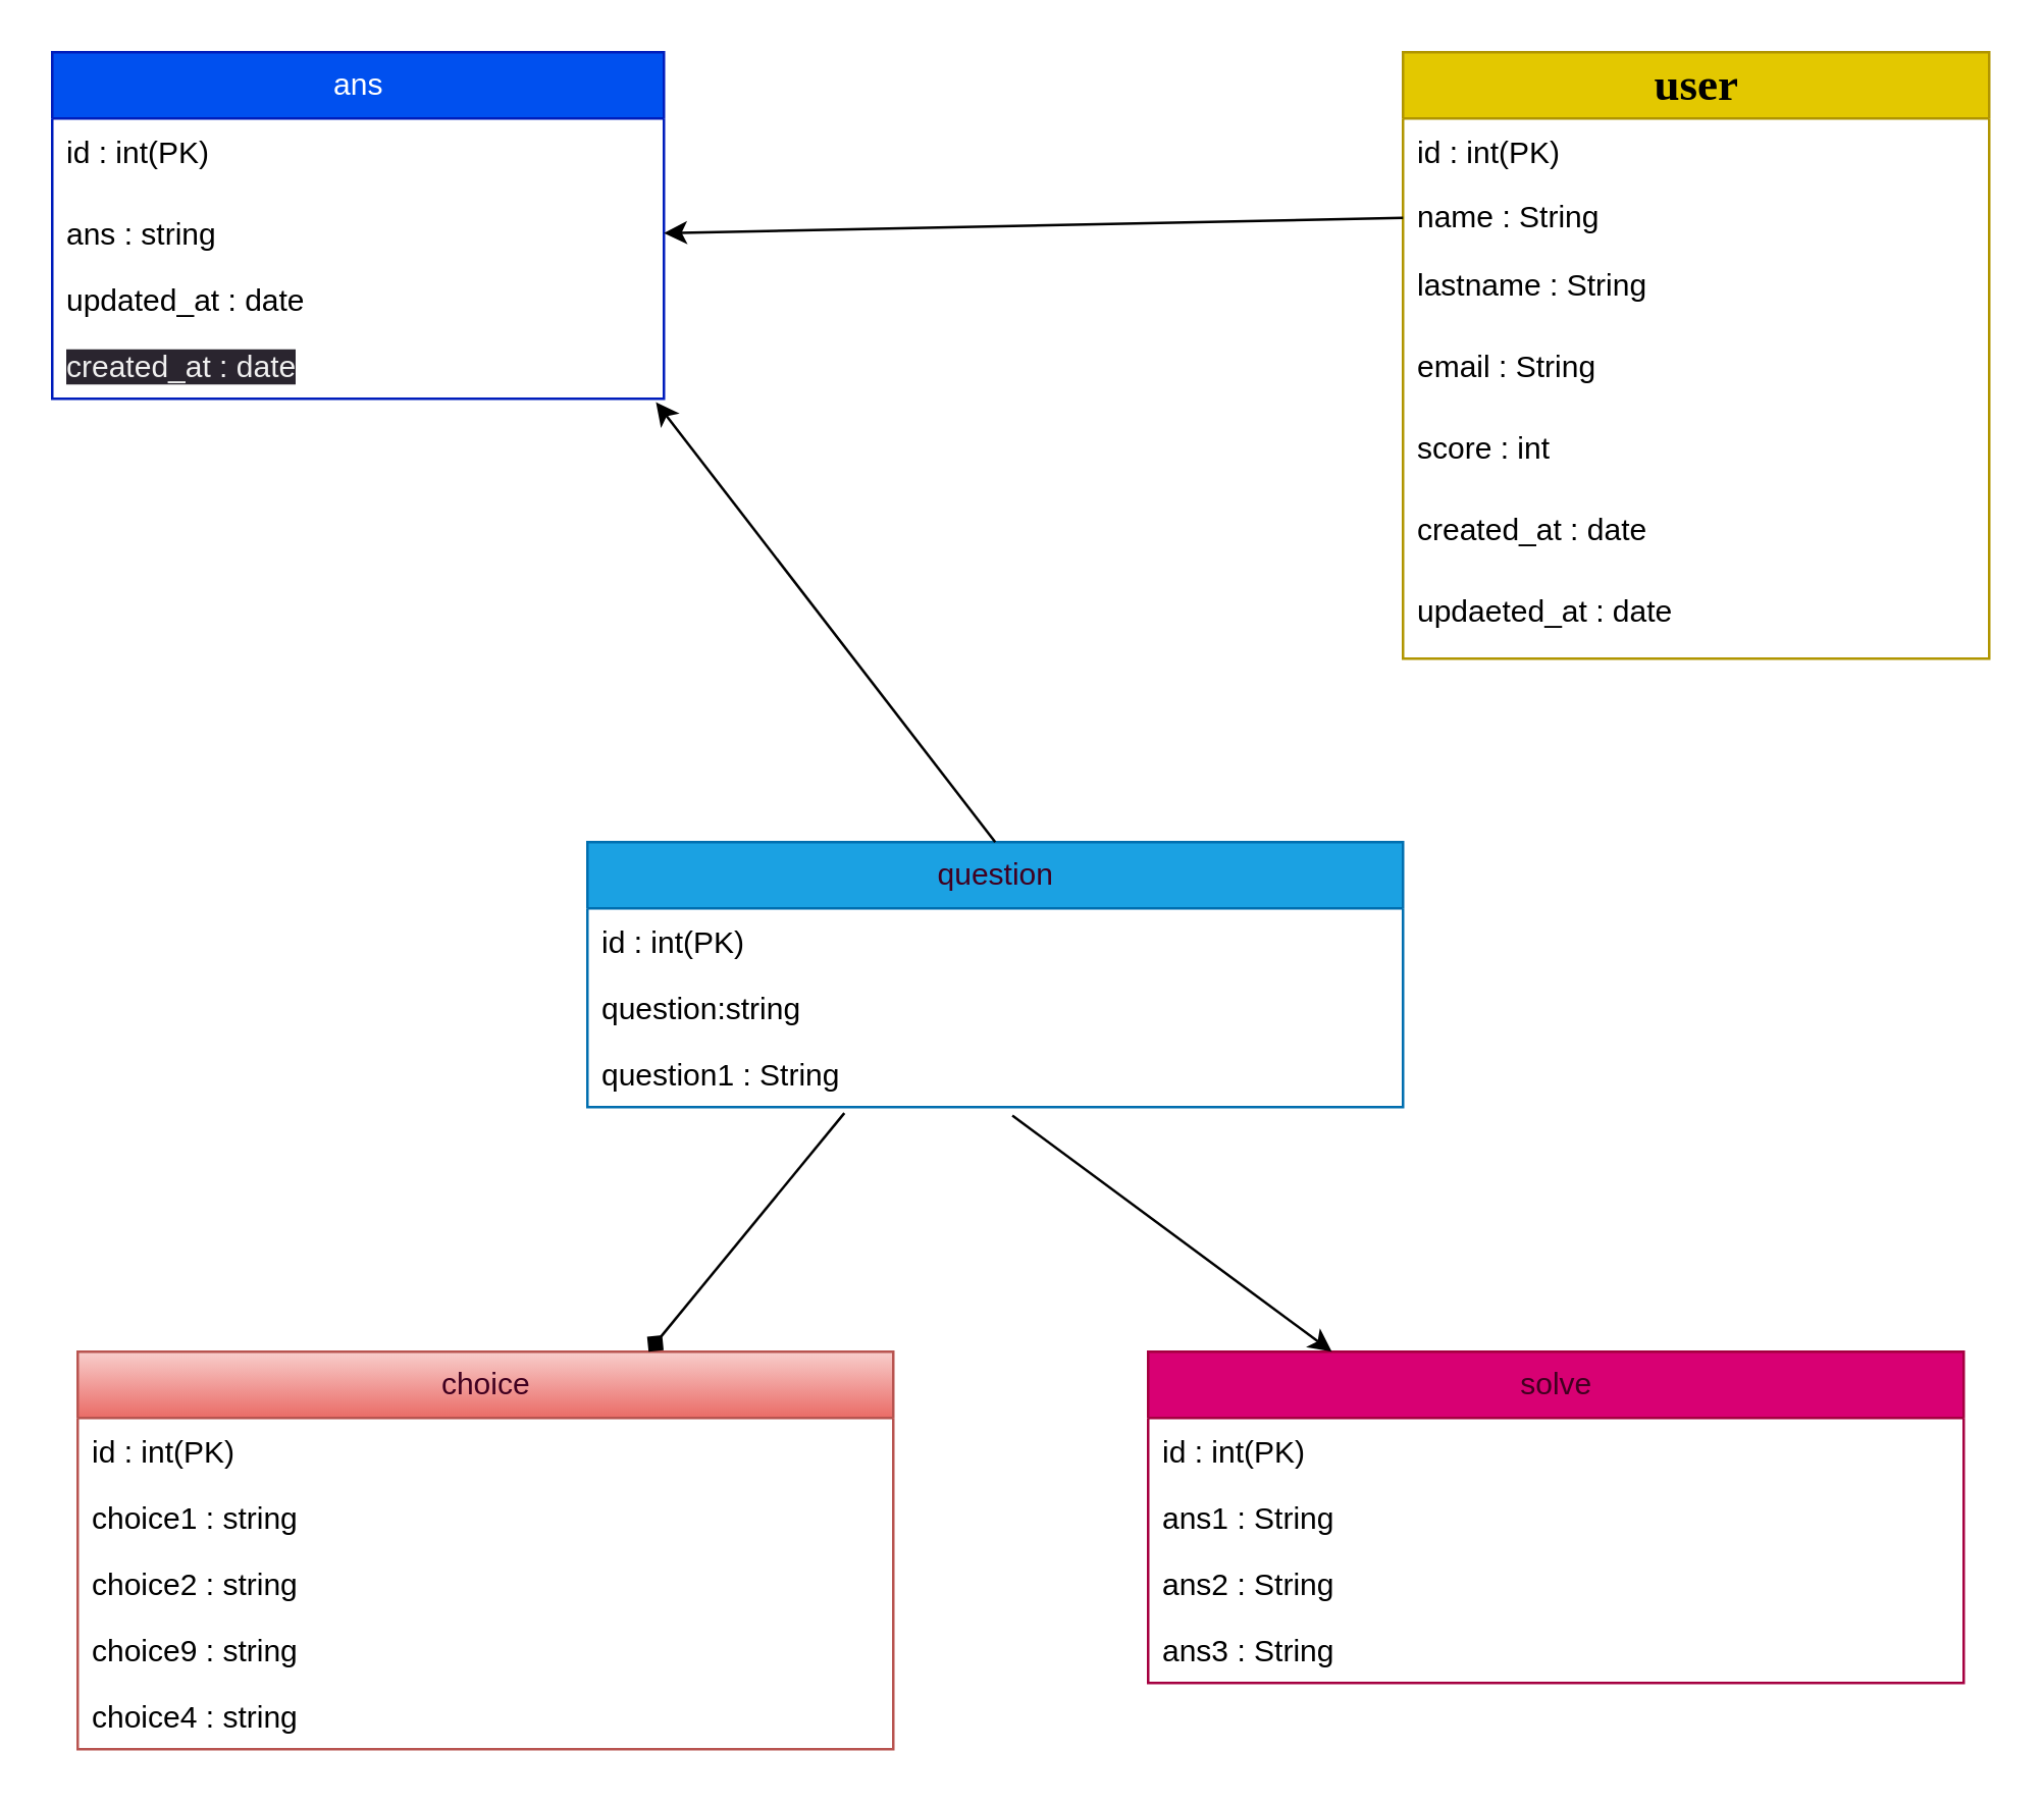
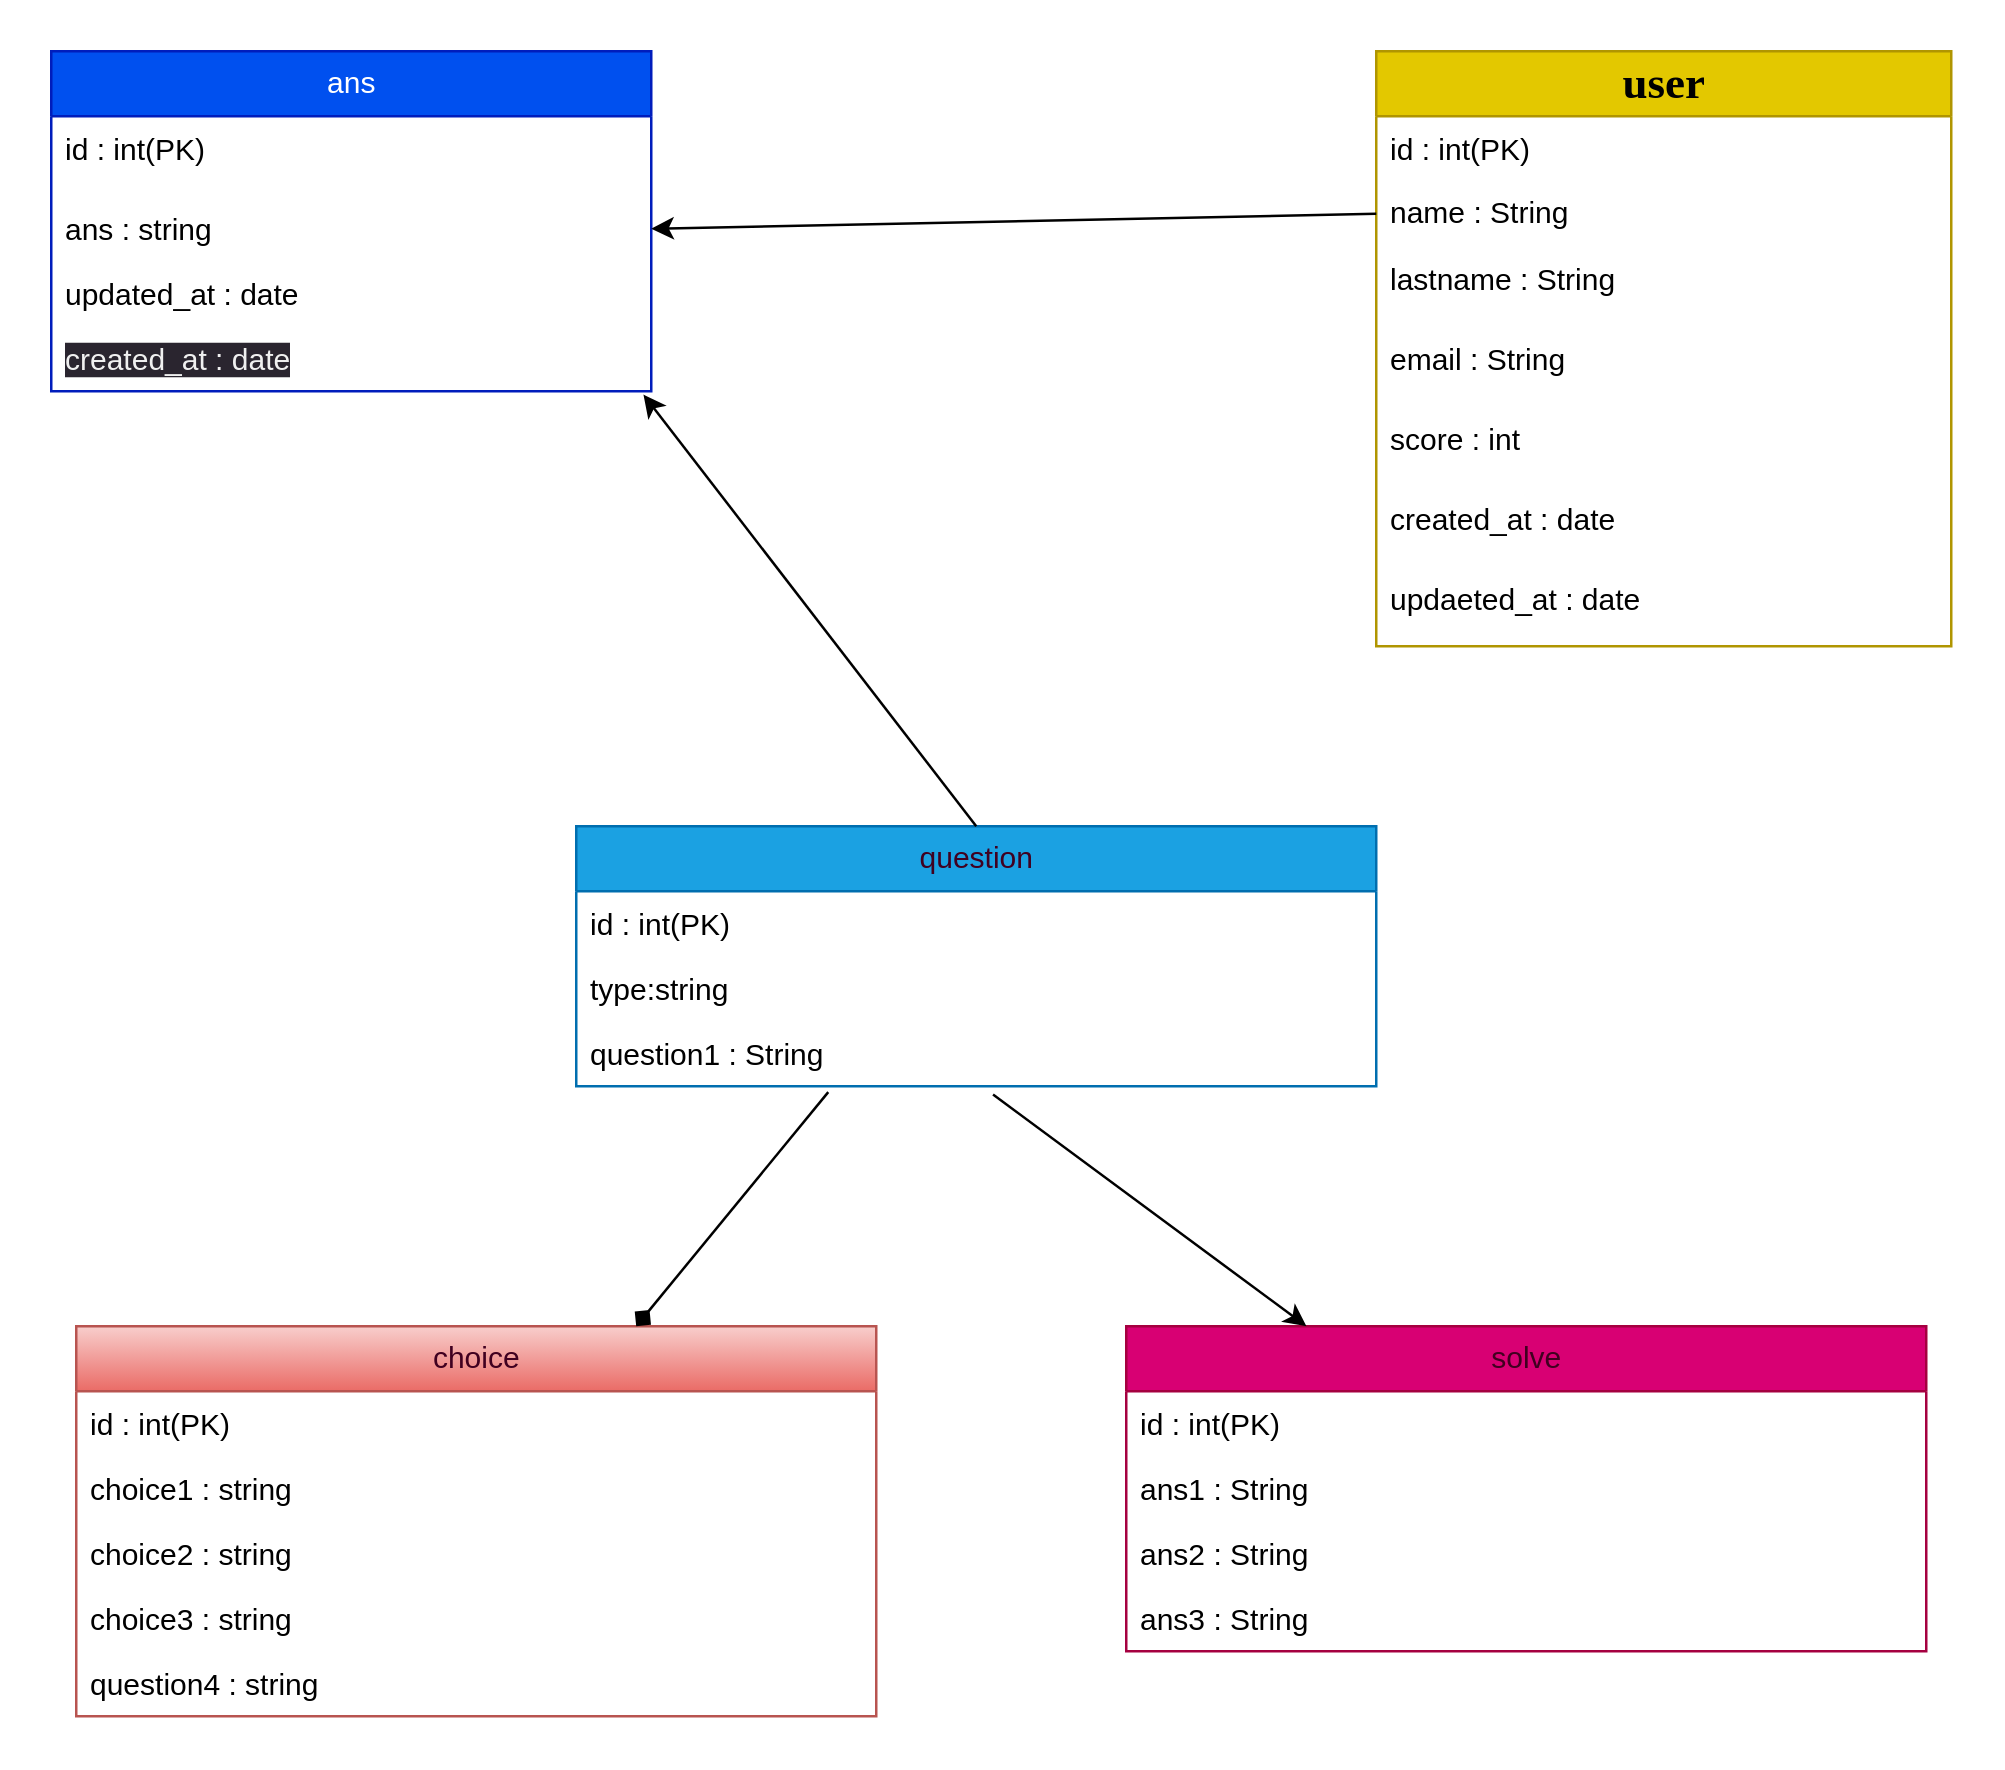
- <mxCell id="23" value="question:string" style="text;strokeColor=none;fillColor=none;align=left;verticalAlign=top;spacingLeft=4;spacingRight=4;overflow=hidden;rotatable=0;points=[[0,0.5],[1,0.5]];portConstraint=eastwest;whiteSpace=wrap;html=1;" vertex="1" parent="21"><mxGeometry y="52" width="320" height="26" as="geometry" /></mxCell>
+ <mxCell id="23" value="type:string" style="text;strokeColor=none;fillColor=none;align=left;verticalAlign=top;spacingLeft=4;spacingRight=4;overflow=hidden;rotatable=0;points=[[0,0.5],[1,0.5]];portConstraint=eastwest;whiteSpace=wrap;html=1;" vertex="1" parent="21"><mxGeometry y="52" width="320" height="26" as="geometry" /></mxCell>
- <mxCell id="19" value="choice9 : string" style="text;strokeColor=none;fillColor=none;align=left;verticalAlign=top;spacingLeft=4;spacingRight=4;overflow=hidden;rotatable=0;points=[[0,0.5],[1,0.5]];portConstraint=eastwest;whiteSpace=wrap;html=1;" vertex="1" parent="15"><mxGeometry y="104" width="320" height="26" as="geometry" /></mxCell>
+ <mxCell id="19" value="choice3 : string" style="text;strokeColor=none;fillColor=none;align=left;verticalAlign=top;spacingLeft=4;spacingRight=4;overflow=hidden;rotatable=0;points=[[0,0.5],[1,0.5]];portConstraint=eastwest;whiteSpace=wrap;html=1;" vertex="1" parent="15"><mxGeometry y="104" width="320" height="26" as="geometry" /></mxCell>
- <mxCell id="20" value="choice4 : string" style="text;strokeColor=none;fillColor=none;align=left;verticalAlign=top;spacingLeft=4;spacingRight=4;overflow=hidden;rotatable=0;points=[[0,0.5],[1,0.5]];portConstraint=eastwest;whiteSpace=wrap;html=1;" vertex="1" parent="15"><mxGeometry y="130" width="320" height="26" as="geometry" /></mxCell>
+ <mxCell id="20" value="question4 : string" style="text;strokeColor=none;fillColor=none;align=left;verticalAlign=top;spacingLeft=4;spacingRight=4;overflow=hidden;rotatable=0;points=[[0,0.5],[1,0.5]];portConstraint=eastwest;whiteSpace=wrap;html=1;" vertex="1" parent="15"><mxGeometry y="130" width="320" height="26" as="geometry" /></mxCell>
